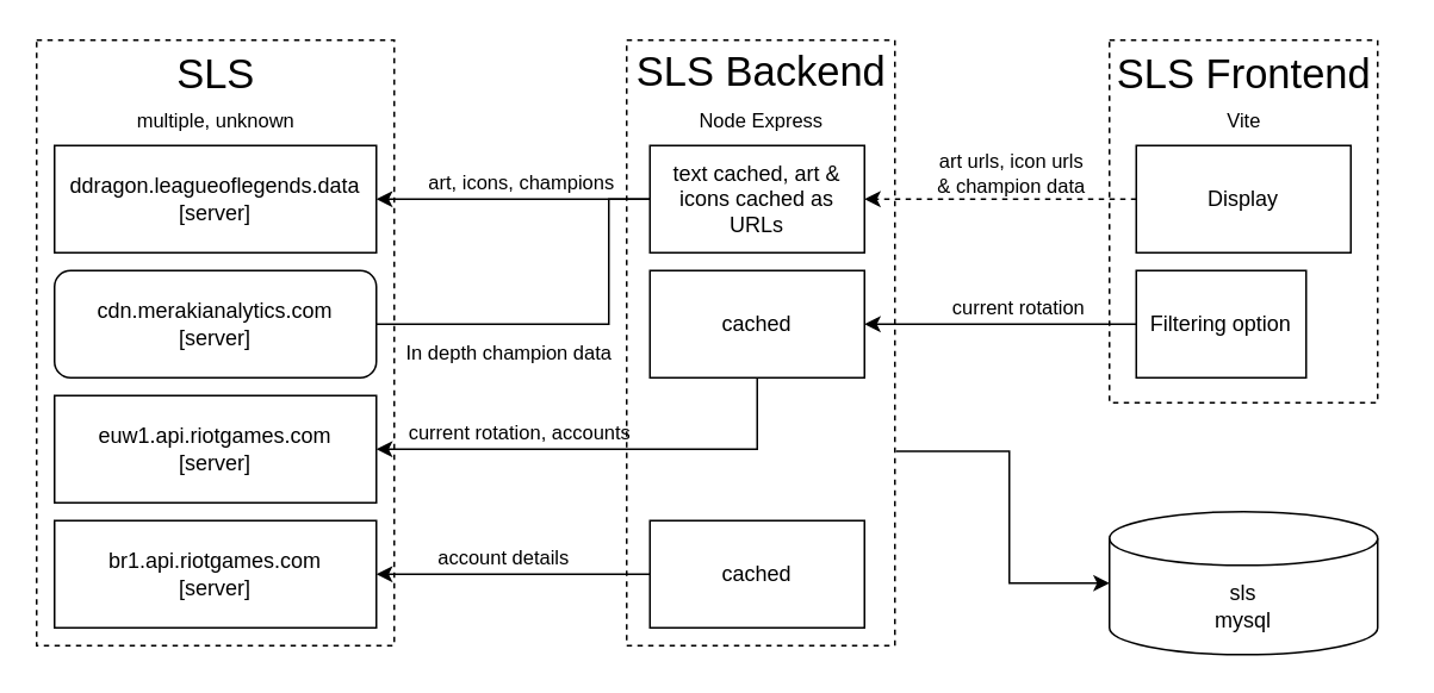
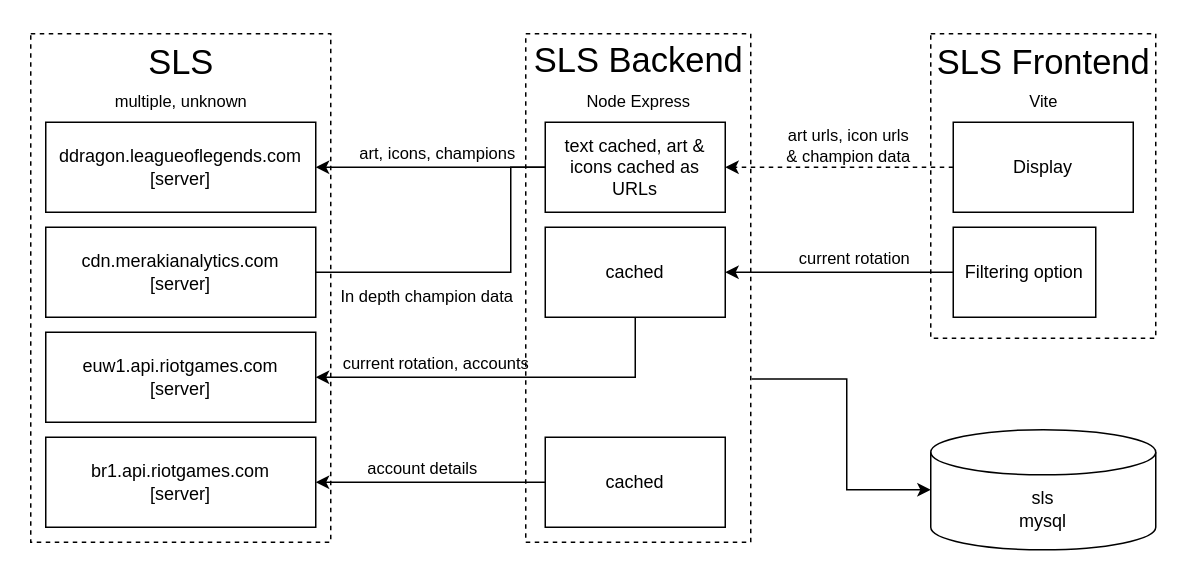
- <mxCell id="11" value="ddragon.leagueoflegends.data&lt;br&gt;[server]" style="rounded=0;whiteSpace=wrap;html=1;fillColor=none;" parent="1" vertex="1"><mxGeometry x="30" y="81" width="180" height="60" as="geometry" /></mxCell>
+ <mxCell id="11" value="ddragon.leagueoflegends.com&lt;br&gt;[server]" style="rounded=0;whiteSpace=wrap;html=1;fillColor=none;" parent="1" vertex="1"><mxGeometry x="30" y="81" width="180" height="60" as="geometry" /></mxCell>
- <mxCell id="13" value="cdn.merakianalytics.com&lt;br&gt;[server]" style="whiteSpace=wrap;html=1;fillColor=none;rounded=1;" parent="1" vertex="1"><mxGeometry x="30" y="151" width="180" height="60" as="geometry" /></mxCell>
+ <mxCell id="13" value="cdn.merakianalytics.com&lt;br&gt;[server]" style="rounded=0;whiteSpace=wrap;html=1;fillColor=none;" parent="1" vertex="1"><mxGeometry x="30" y="151" width="180" height="60" as="geometry" /></mxCell>
